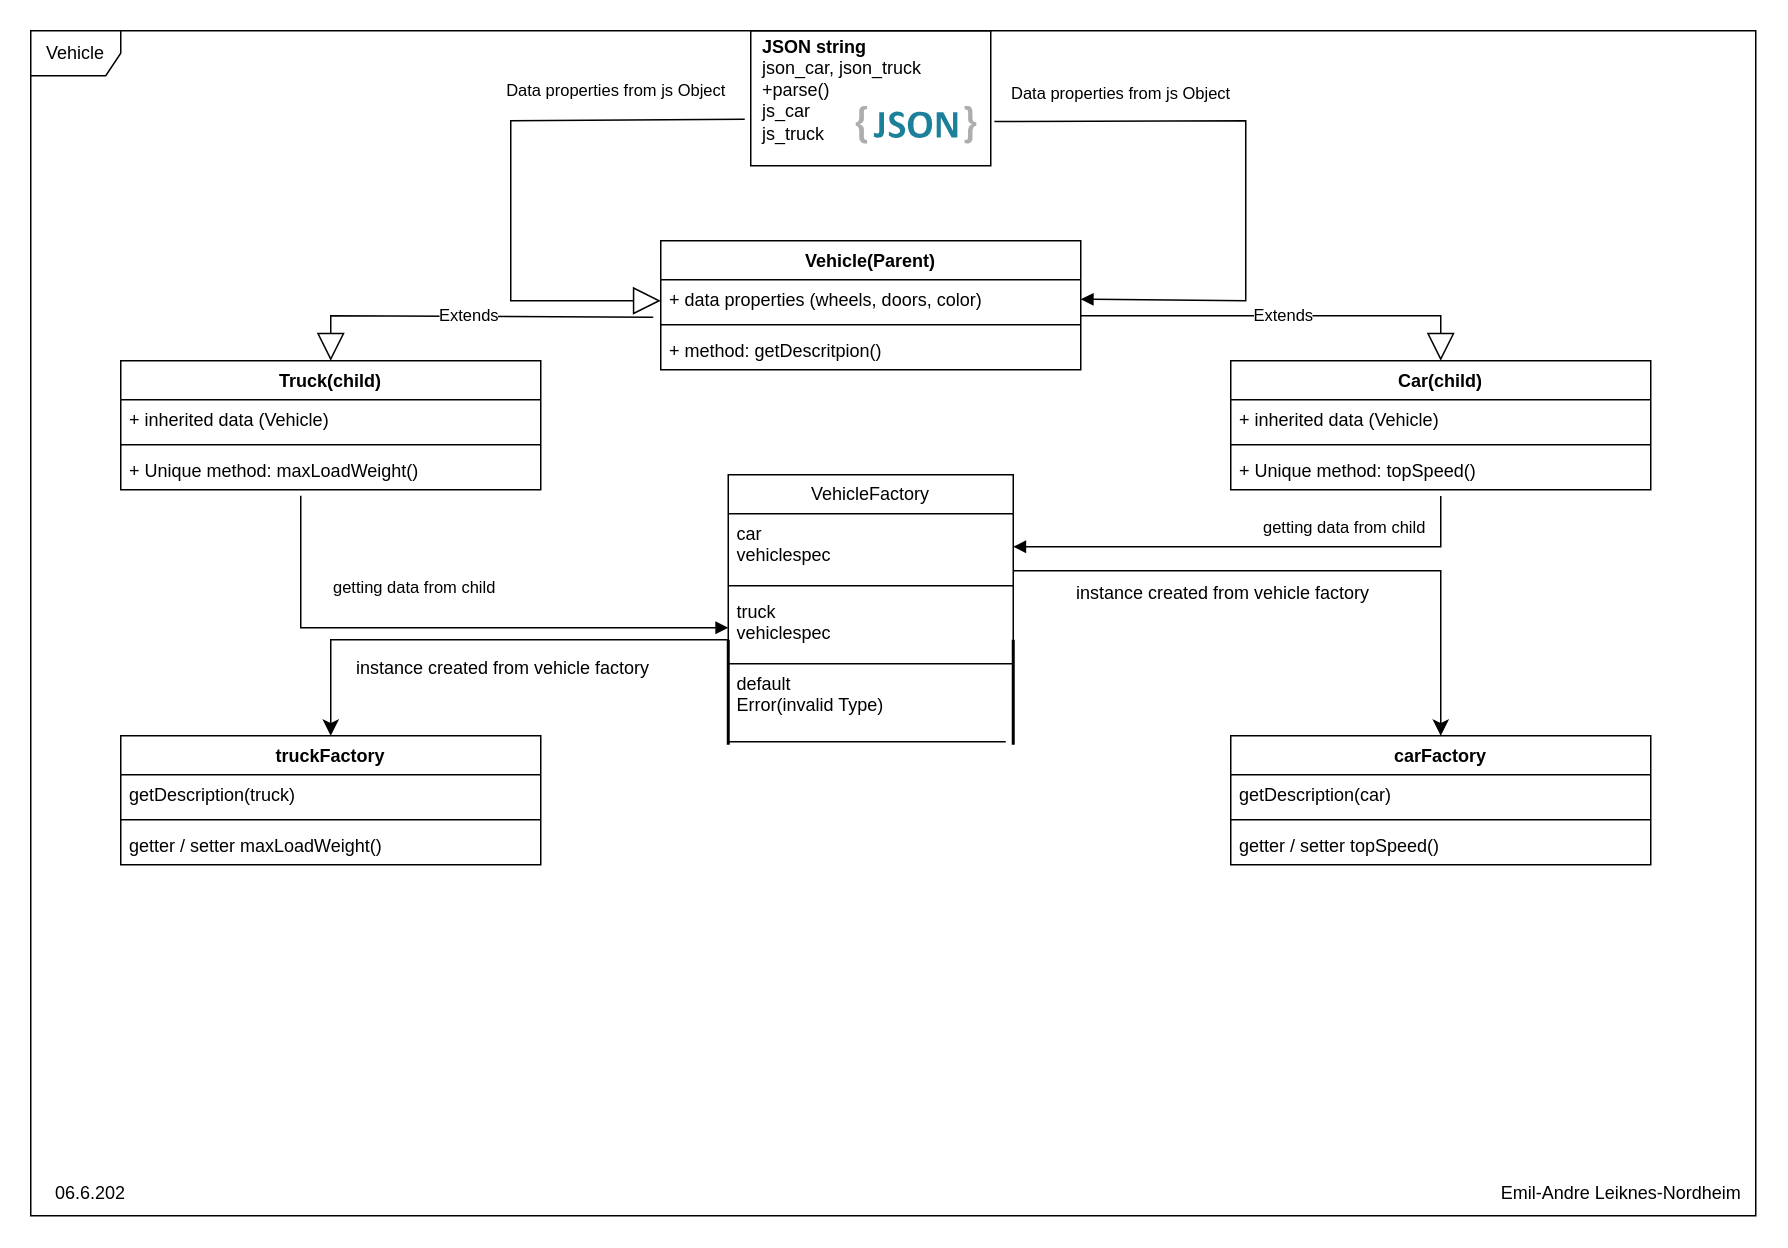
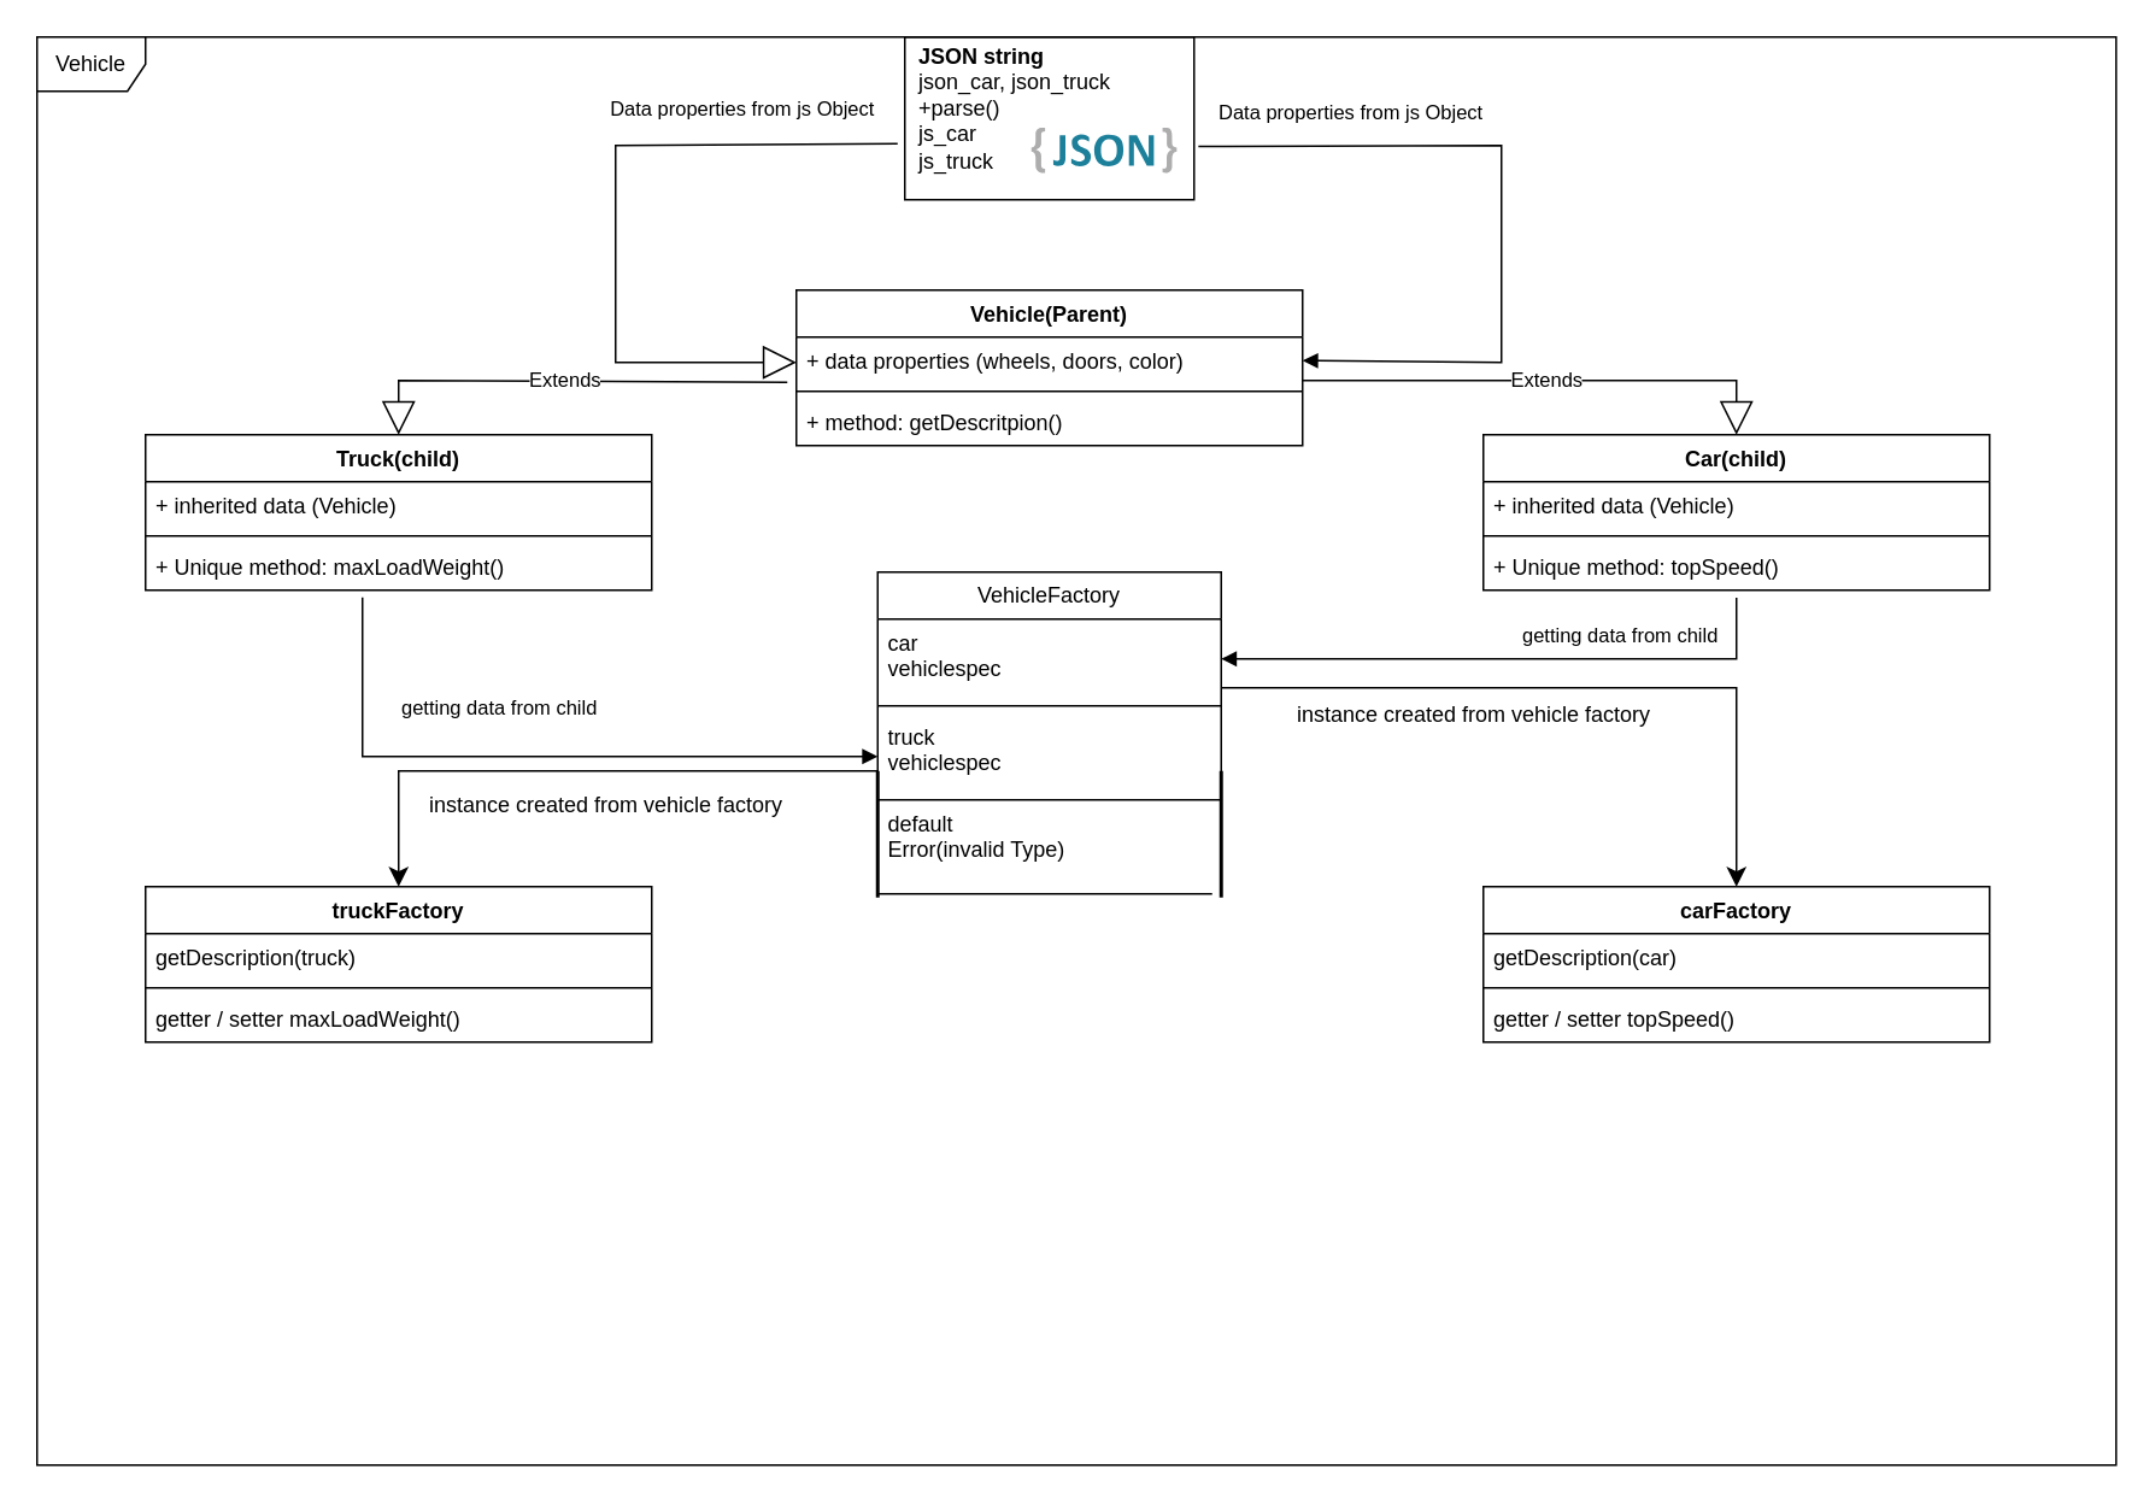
- <mxCell id="43" value="06.6.202" style="text;strokeColor=none;align=center;fillColor=none;html=1;verticalAlign=middle;whiteSpace=wrap;rounded=0;" vertex="1" parent="1"><mxGeometry x="30" y="780" width="60" height="30" as="geometry" /></mxCell>
- <mxCell id="44" value="Emil-Andre Leiknes-Nordheim" style="text;html=1;align=center;verticalAlign=middle;resizable=0;points=[];autosize=1;strokeColor=none;fillColor=none;" vertex="1" parent="1"><mxGeometry x="990" y="780" width="180" height="30" as="geometry" /></mxCell>
